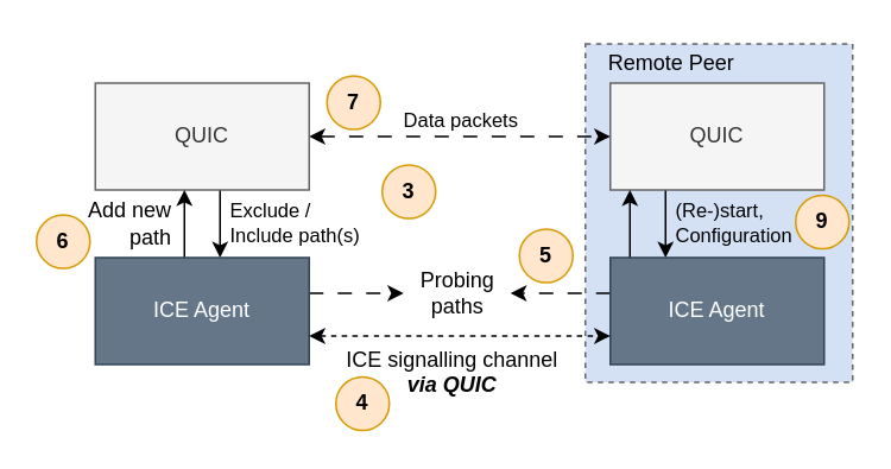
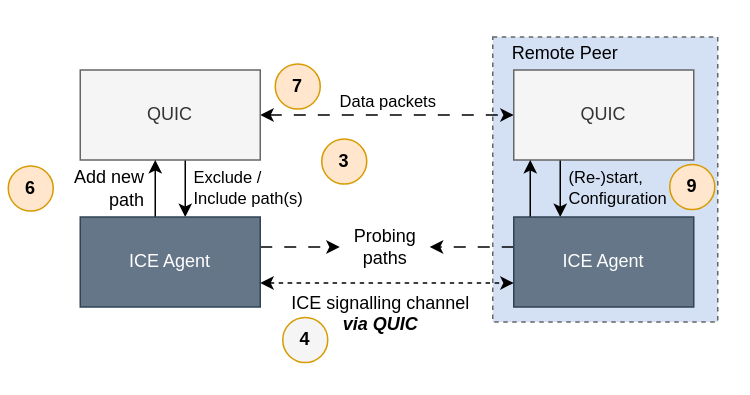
- <mxCell id="10" value="6" style="ellipse;whiteSpace=wrap;html=1;aspect=fixed;fontSize=12;fontStyle=1;fillColor=#ffe6cc;strokeColor=#d79b00;" parent="1" vertex="1"><mxGeometry x="20" y="120" width="30" height="30" as="geometry" /></mxCell>
+ <mxCell id="10" value="6" style="ellipse;whiteSpace=wrap;html=1;aspect=fixed;fontSize=12;fontStyle=1;fillColor=#ffe6cc;strokeColor=#d79b00;" parent="1" vertex="1"><mxGeometry x="5" y="110" width="30" height="30" as="geometry" /></mxCell>
- <mxCell id="22" value="5" style="ellipse;whiteSpace=wrap;html=1;aspect=fixed;fontSize=12;fontStyle=1;fillColor=#ffe6cc;strokeColor=#d79b00;" vertex="1" parent="1"><mxGeometry x="291" y="128" width="30" height="30" as="geometry" /></mxCell>
- <mxCell id="18" value="4" style="ellipse;whiteSpace=wrap;html=1;aspect=fixed;fontSize=12;fontStyle=1;fillColor=#ffe6cc;strokeColor=#d79b00;" parent="1" vertex="1"><mxGeometry x="188" y="211" width="30" height="30" as="geometry" /></mxCell>
+ <mxCell id="18" value="4" style="ellipse;whiteSpace=wrap;html=1;aspect=fixed;fontSize=12;fontStyle=1;fillColor=#f5f5f5;strokeColor=#d79b00;" parent="1" vertex="1"><mxGeometry x="188" y="211" width="30" height="30" as="geometry" /></mxCell>
